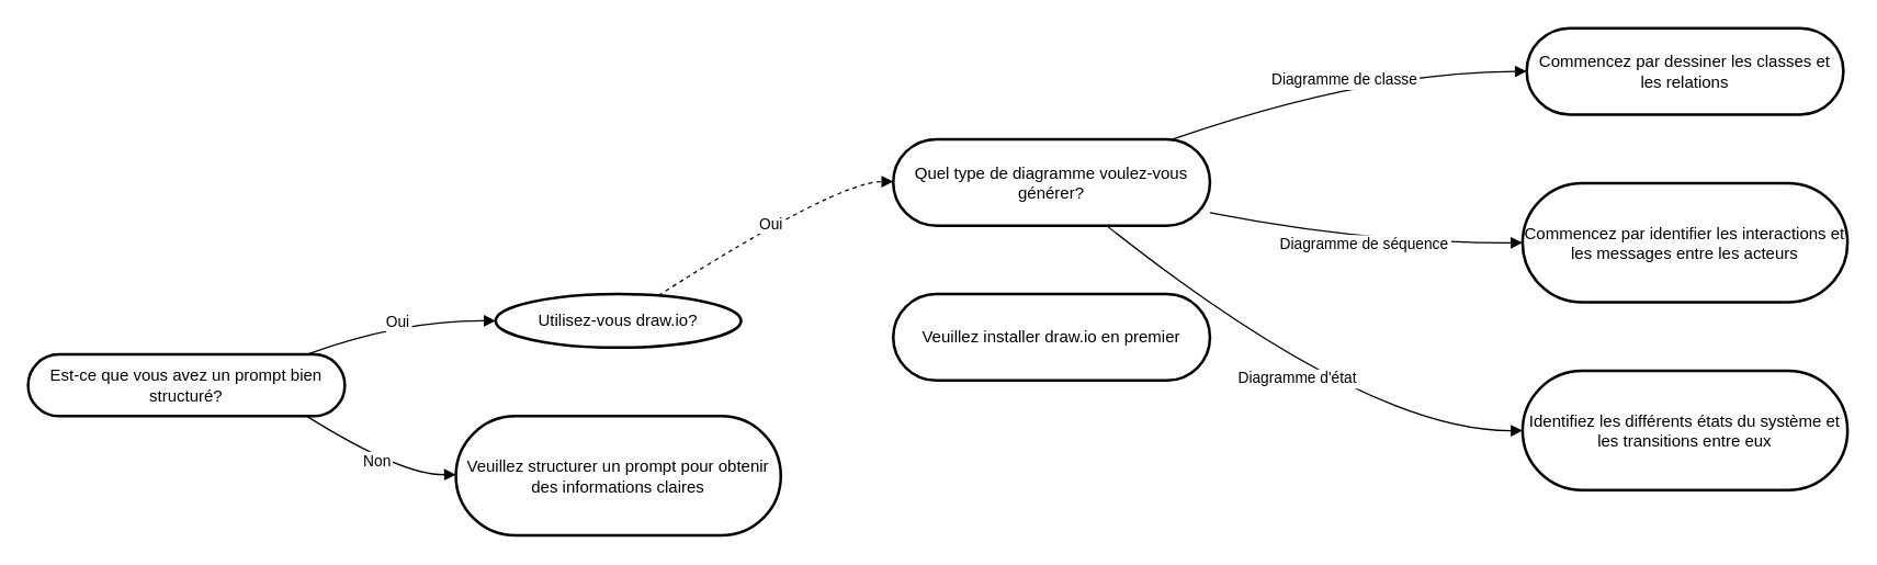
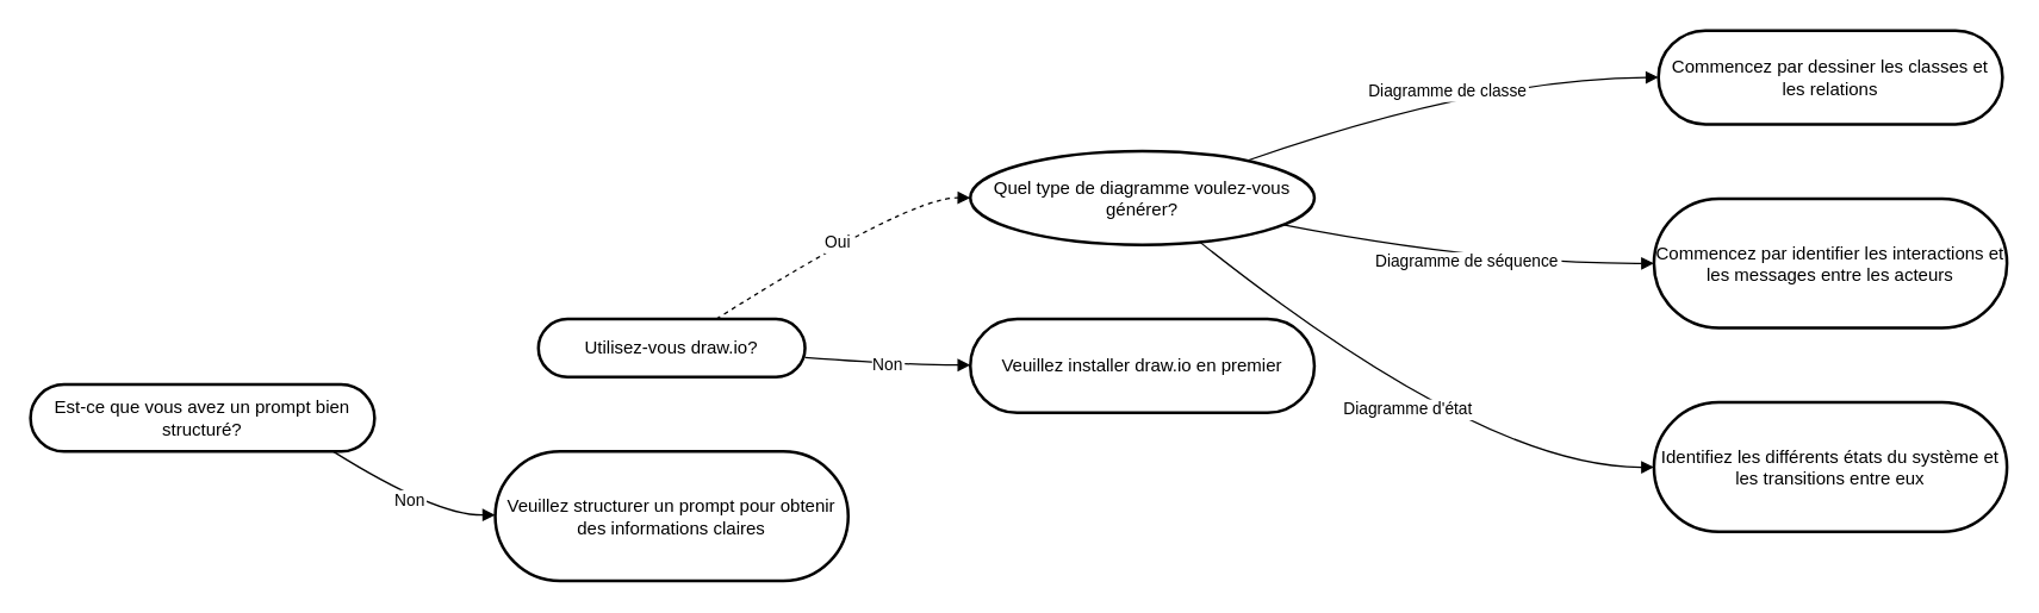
- <mxCell id="4" value="Quel type de diagramme voulez-vous générer?" style="rounded=1;whiteSpace=wrap;arcSize=50;strokeWidth=2;" vertex="1" parent="1"><mxGeometry x="651" y="101" width="231" height="63" as="geometry" /></mxCell>
+ <mxCell id="4" value="Quel type de diagramme voulez-vous générer?" style="ellipse;whiteSpace=wrap;arcSize=50;strokeWidth=2;" vertex="1" parent="1"><mxGeometry x="651" y="101" width="231" height="63" as="geometry" /></mxCell>
- <mxCell id="3" value="Utilisez-vous draw.io?" style="ellipse;whiteSpace=wrap;arcSize=50;strokeWidth=2;" vertex="1" parent="1"><mxGeometry x="361" y="214" width="179" height="39" as="geometry" /></mxCell>
+ <mxCell id="3" value="Utilisez-vous draw.io?" style="rounded=1;whiteSpace=wrap;arcSize=50;strokeWidth=2;" vertex="1" parent="1"><mxGeometry x="361" y="214" width="179" height="39" as="geometry" /></mxCell>
- <mxCell id="10" value="Oui" style="curved=1;startArrow=none;endArrow=block;exitX=0.88;exitY=0;entryX=0;entryY=0.49;" edge="1" parent="1" source="2" target="3"><mxGeometry relative="1" as="geometry"><Array as="points"><mxPoint x="292" y="233" /></Array></mxGeometry></mxCell>
+ <mxCell id="15" value="Non" style="curved=1;startArrow=none;endArrow=block;exitX=1;exitY=0.66;entryX=0;entryY=0.49;" edge="1" parent="1" source="3" target="8"><mxGeometry relative="1" as="geometry"><Array as="points"><mxPoint x="610" y="245" /></Array></mxGeometry></mxCell>
